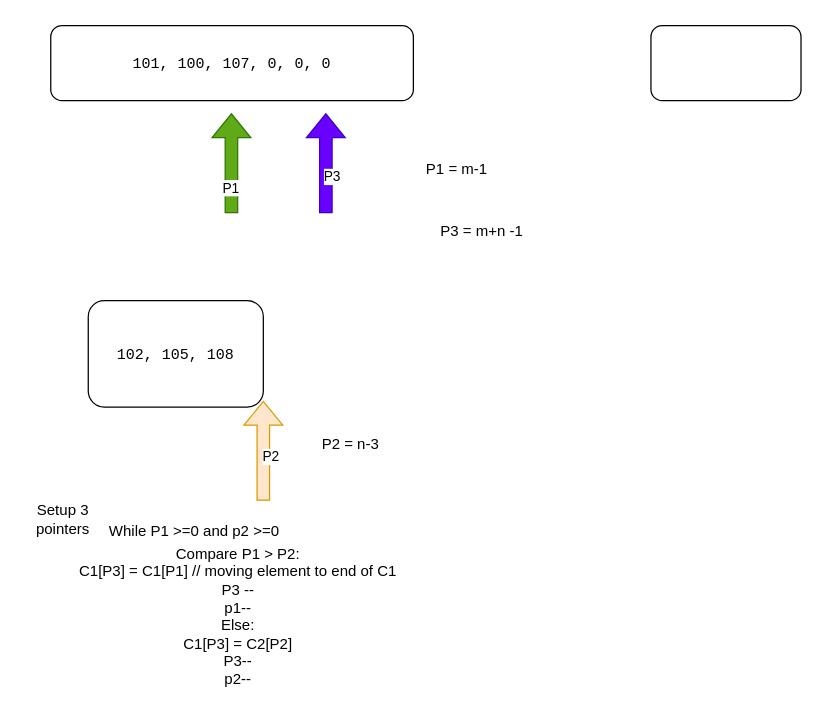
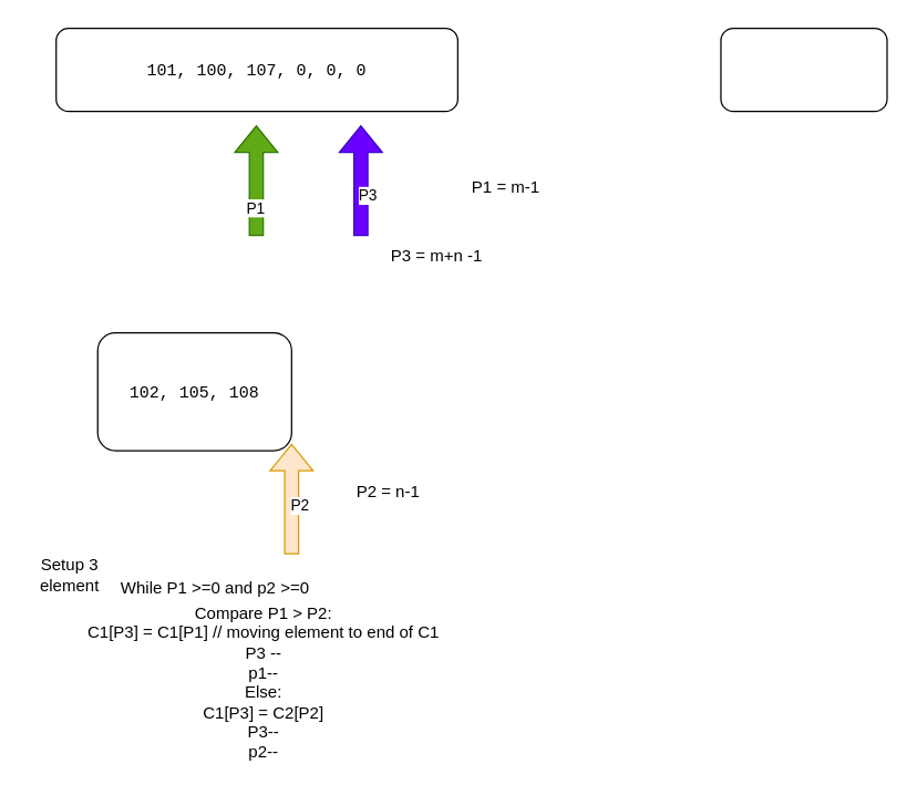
- <mxCell id="13" value="P3 = m+n -1" style="text;html=1;align=center;verticalAlign=middle;whiteSpace=wrap;rounded=0;" vertex="1" parent="1"><mxGeometry x="350" y="170" width="70" height="30" as="geometry" /></mxCell>
+ <mxCell id="13" value="P3 = m+n -1" style="text;html=1;align=center;verticalAlign=middle;whiteSpace=wrap;rounded=0;" vertex="1" parent="1"><mxGeometry x="280" y="170" width="70" height="30" as="geometry" /></mxCell>
- <mxCell id="12" value="P2 = n-3" style="text;html=1;align=center;verticalAlign=middle;whiteSpace=wrap;rounded=0;" vertex="1" parent="1"><mxGeometry x="250" y="340" width="60" height="30" as="geometry" /></mxCell>
+ <mxCell id="12" value="P2 = n-1" style="text;html=1;align=center;verticalAlign=middle;whiteSpace=wrap;rounded=0;" vertex="1" parent="1"><mxGeometry x="250" y="340" width="60" height="30" as="geometry" /></mxCell>
- <mxCell id="14" value="Setup 3 pointers" style="text;html=1;align=center;verticalAlign=middle;whiteSpace=wrap;rounded=0;" vertex="1" parent="1"><mxGeometry x="20" y="400" width="60" height="30" as="geometry" /></mxCell>
+ <mxCell id="14" value="Setup 3 element" style="text;html=1;align=center;verticalAlign=middle;whiteSpace=wrap;rounded=0;" vertex="1" parent="1"><mxGeometry x="20" y="400" width="60" height="30" as="geometry" /></mxCell>
